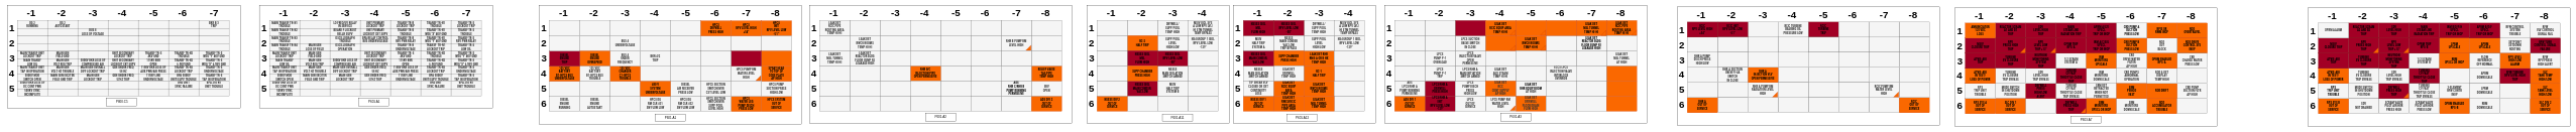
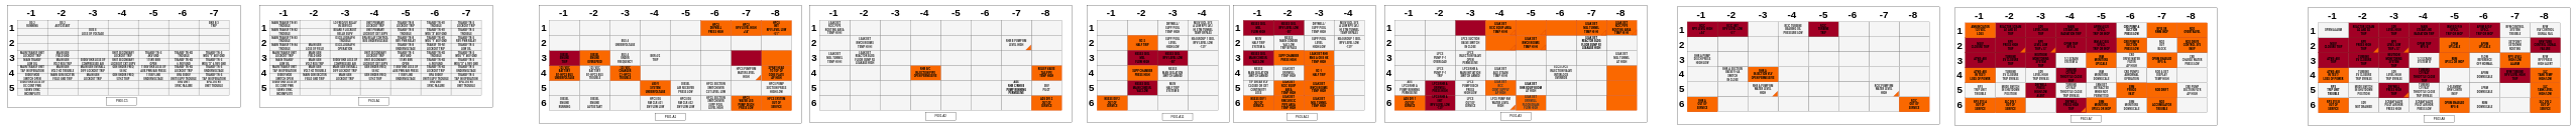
- <mxCell id="157" value="SRV&lt;br&gt;OPEN" style="rounded=0;whiteSpace=wrap;html=1;fillColor=#f5f5f5;fontColor=#333333;strokeColor=#666666;labelBackgroundColor=none;fontSize=12;fontFamily=Roboto Condensed;fontStyle=1" parent="1" vertex="1"><mxGeometry x="4089" y="320" width="120" height="60" as="geometry" /></mxCell>
+ <mxCell id="157" value="SRV&lt;br&gt;PILOT" style="rounded=0;whiteSpace=wrap;html=1;fillColor=#f5f5f5;fontColor=#333333;strokeColor=#666666;labelBackgroundColor=none;fontSize=12;fontFamily=Roboto Condensed;fontStyle=1" parent="1" vertex="1"><mxGeometry x="4089" y="320" width="120" height="60" as="geometry" /></mxCell>
- <mxCell id="309" value="RHR A&amp;nbsp;&lt;span style=&quot;background-color: initial;&quot;&gt;PUMP RM&lt;/span&gt;&lt;div&gt;RADIATION LEVEL&lt;/div&gt;&lt;div&gt;HIGH&lt;/div&gt;" style="rounded=0;whiteSpace=wrap;html=1;fillColor=#f5f5f5;fontColor=#333333;strokeColor=#666666;labelBackgroundColor=none;fontSize=12;fontFamily=Roboto Condensed;fontStyle=1" parent="1" vertex="1"><mxGeometry x="6929" y="326" width="120" height="60" as="geometry" /></mxCell>
+ <mxCell id="309" value="RHR A&amp;nbsp;&lt;span style=&quot;background-color: initial;&quot;&gt;PUMP RM&lt;/span&gt;&lt;div&gt;WATER LEVEL&lt;/div&gt;&lt;div&gt;HIGH&lt;/div&gt;" style="rounded=0;whiteSpace=wrap;html=1;fillColor=#f5f5f5;fontColor=#333333;strokeColor=#666666;labelBackgroundColor=none;fontSize=12;fontFamily=Roboto Condensed;fontStyle=1" parent="1" vertex="1"><mxGeometry x="6929" y="326" width="120" height="60" as="geometry" /></mxCell>
+ <mxCell id="85" value="P603.A8" style="rounded=0;whiteSpace=wrap;html=1;" parent="1" vertex="1"><mxGeometry x="9611" y="460" width="120" height="30" as="geometry" /></mxCell>
